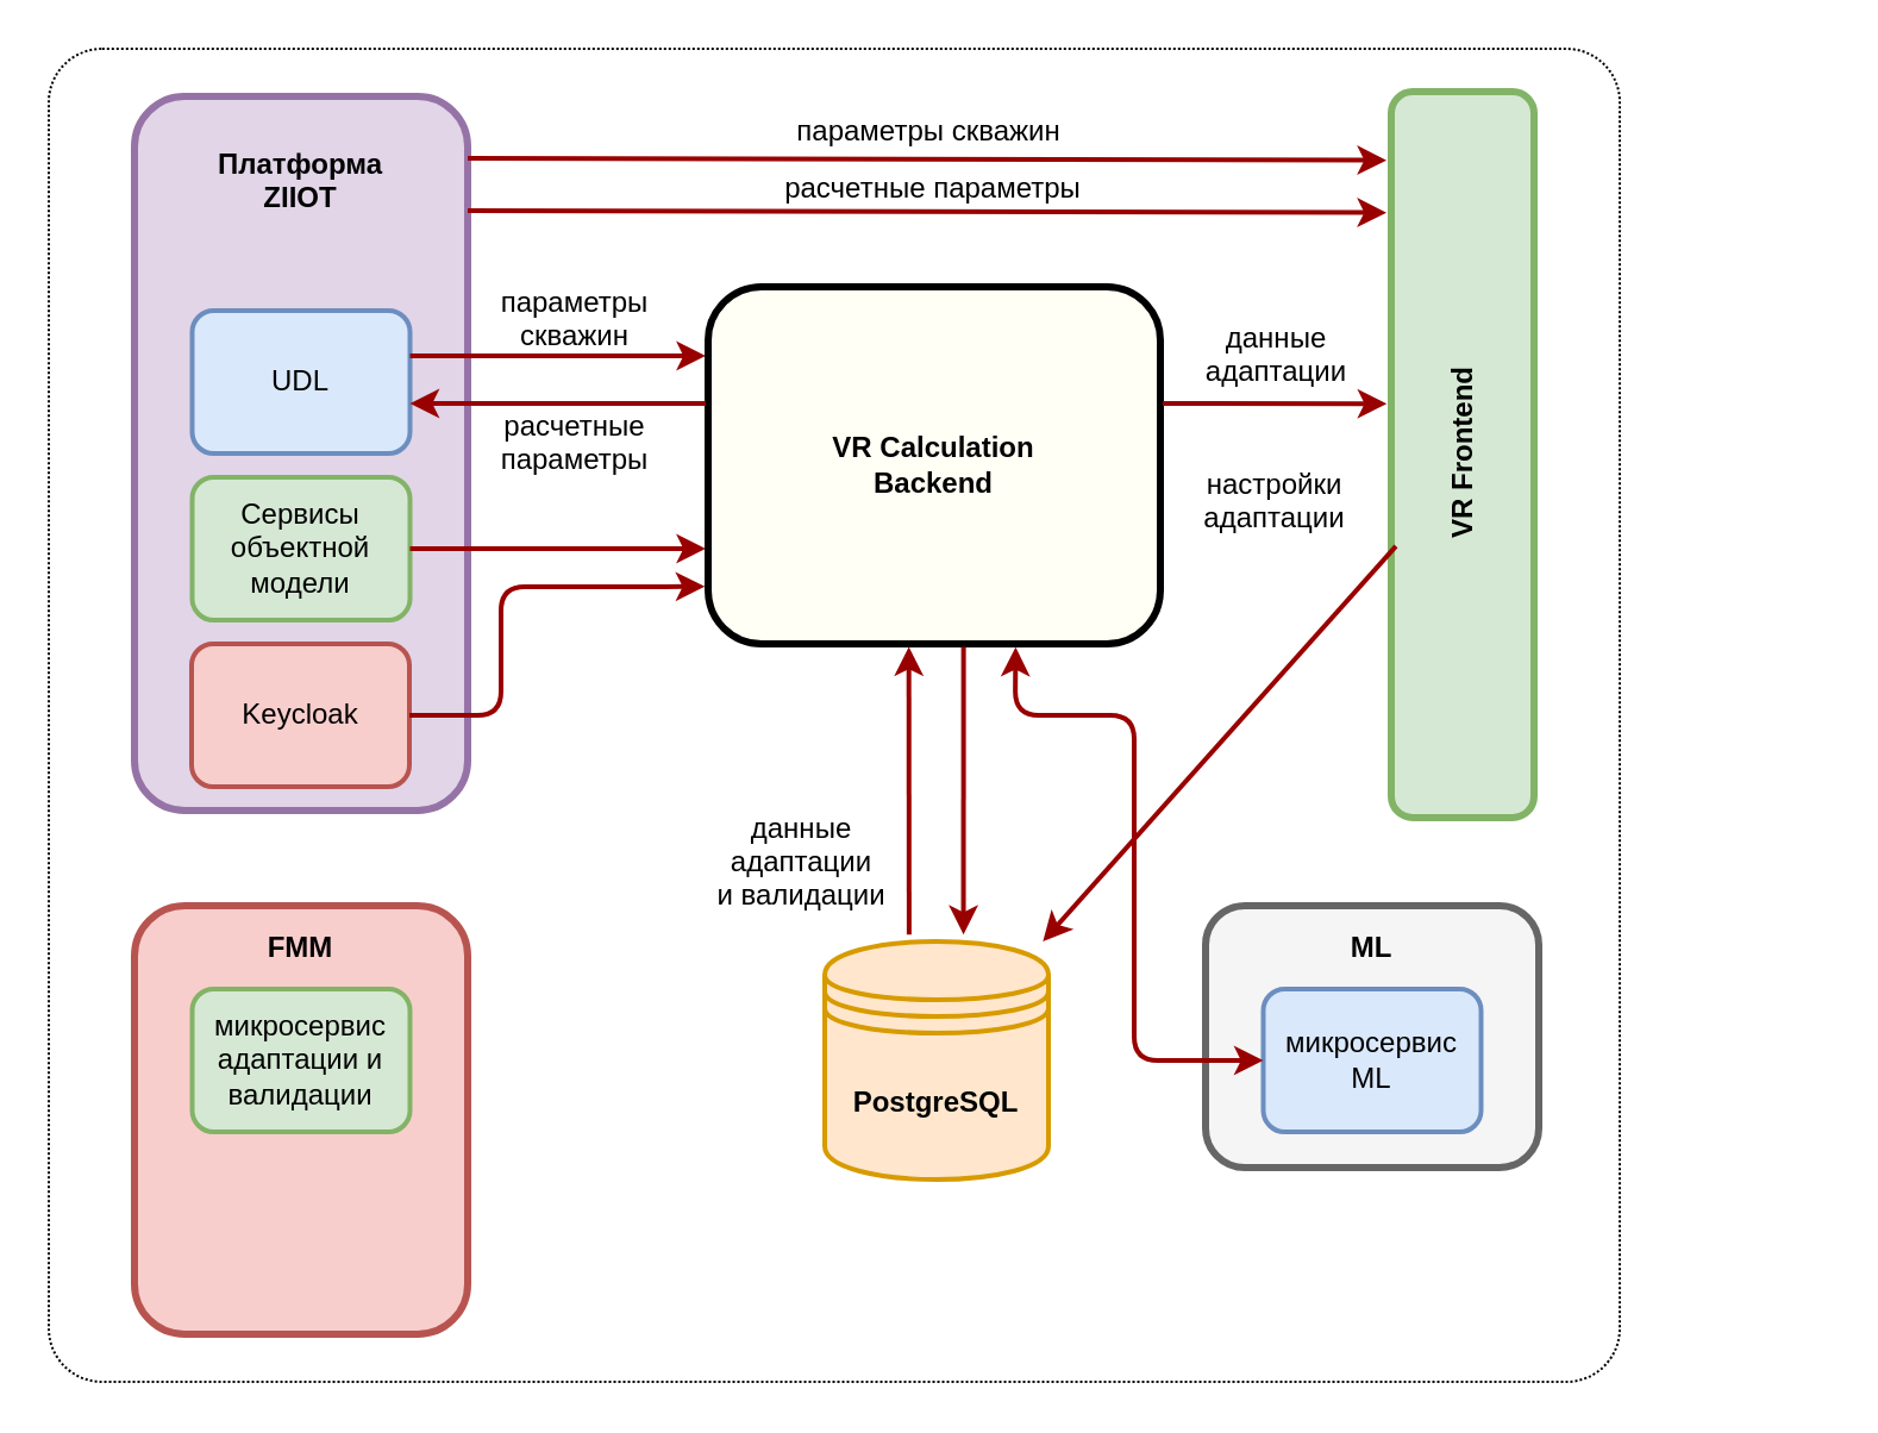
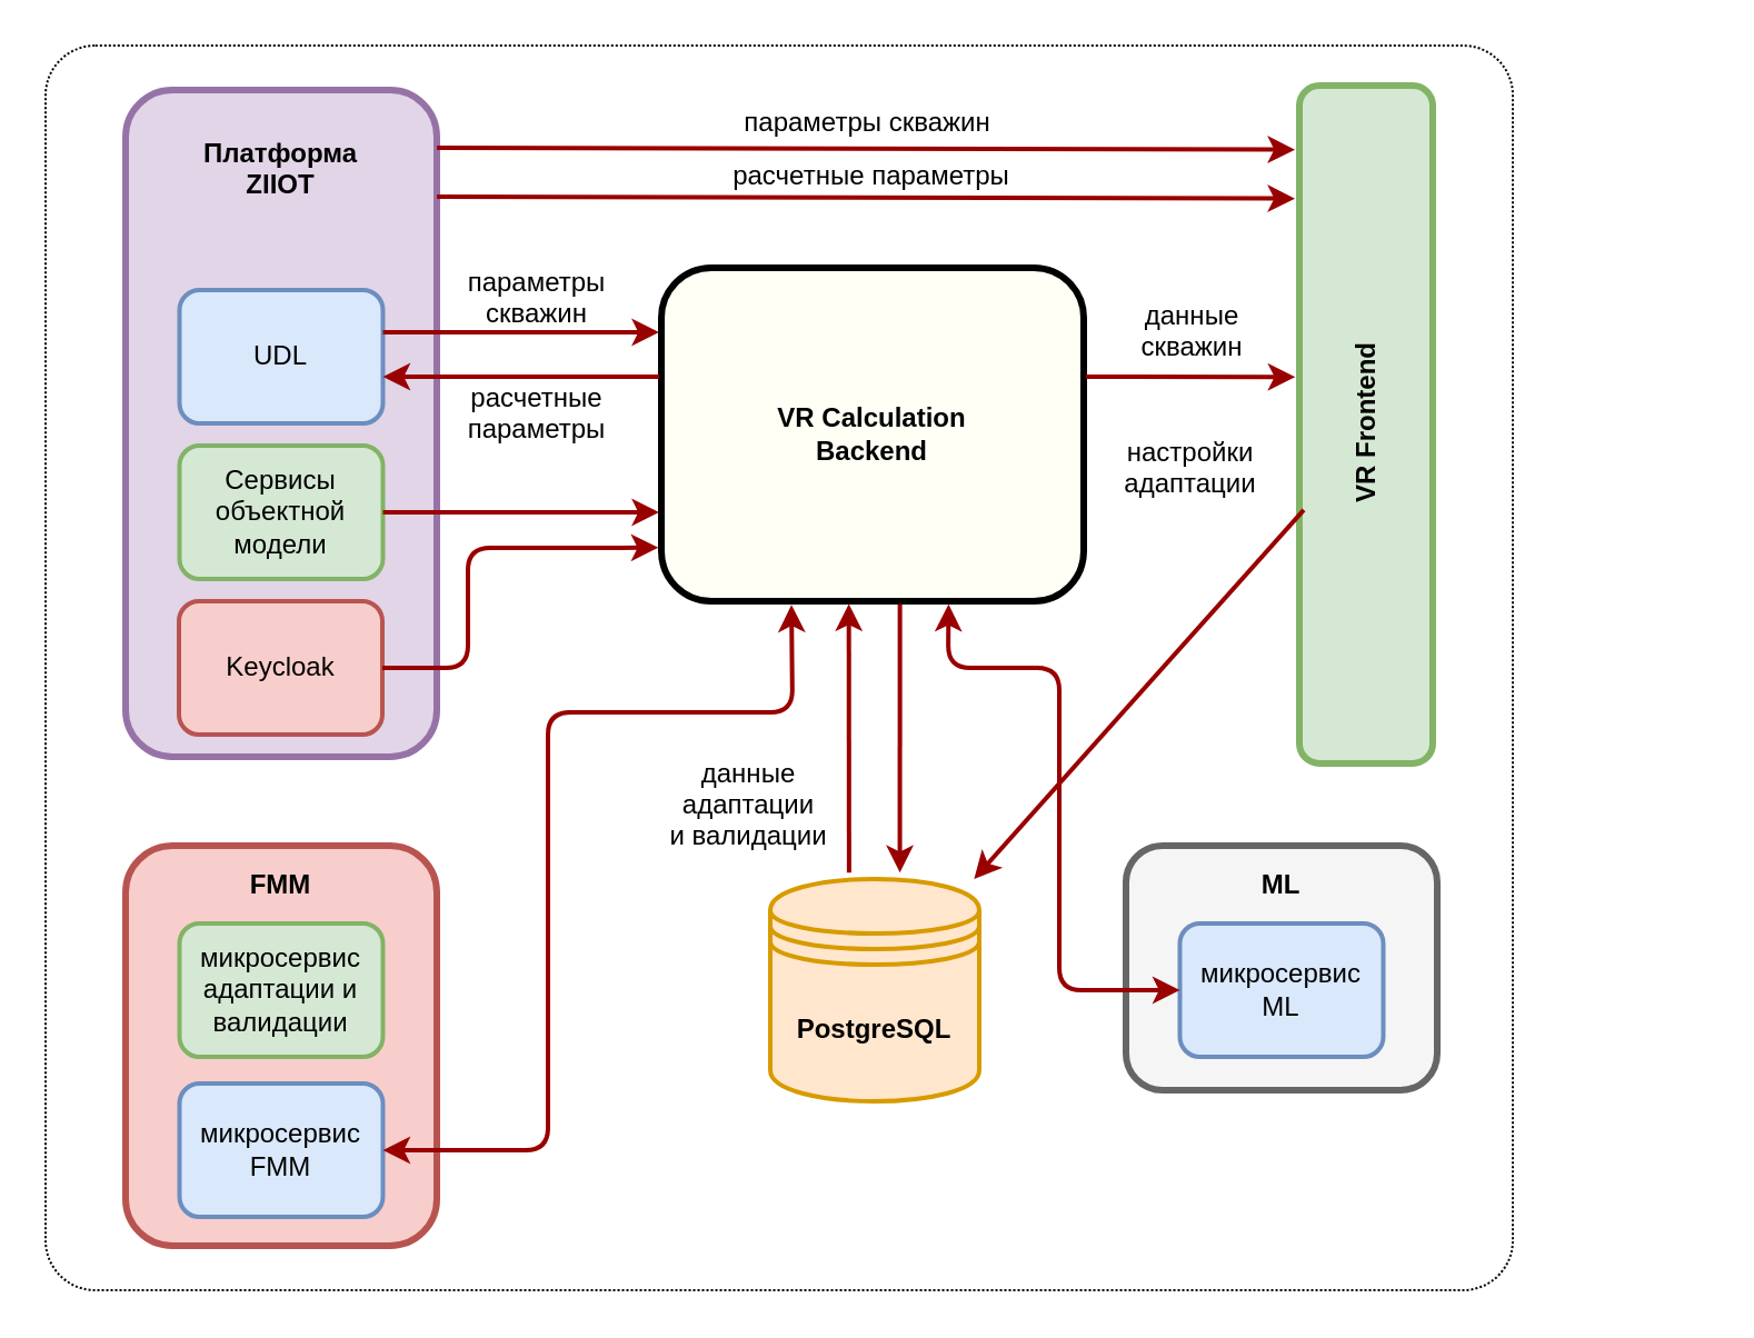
- <mxCell id="18" value="данные &#10;адаптации" style="text;spacingTop=-5;align=center" parent="1" vertex="1"><mxGeometry x="502.75" y="133" width="66.5" height="30" as="geometry" /></mxCell>
+ <mxCell id="18" value="данные &#10;скважин" style="text;spacingTop=-5;align=center" parent="1" vertex="1"><mxGeometry x="502.75" y="133" width="66.5" height="30" as="geometry" /></mxCell>
+ <mxCell id="30" value="" style="endArrow=classic;startArrow=classic;html=1;rounded=1;exitX=1;exitY=0.5;exitDx=0;exitDy=0;strokeWidth=2;strokeColor=#990000;entryX=0.308;entryY=1.011;entryDx=0;entryDy=0;entryPerimeter=0;" parent="1" source="28" target="5" edge="1"><mxGeometry width="50" height="50" relative="1" as="geometry"><mxPoint x="226" y="490" as="sourcePoint" /><mxPoint x="356" y="270" as="targetPoint" /><Array as="points"><mxPoint x="246" y="517" /><mxPoint x="246" y="320" /><mxPoint x="356" y="320" /></Array></mxGeometry></mxCell>
+ <mxCell id="28" value="микросервис FMM" style="rounded=1;whiteSpace=wrap;html=1;strokeWidth=2;fillColor=#dae8fc;strokeColor=#6c8ebf;" parent="1" vertex="1"><mxGeometry x="80.25" y="487" width="91.5" height="60" as="geometry" /></mxCell>
